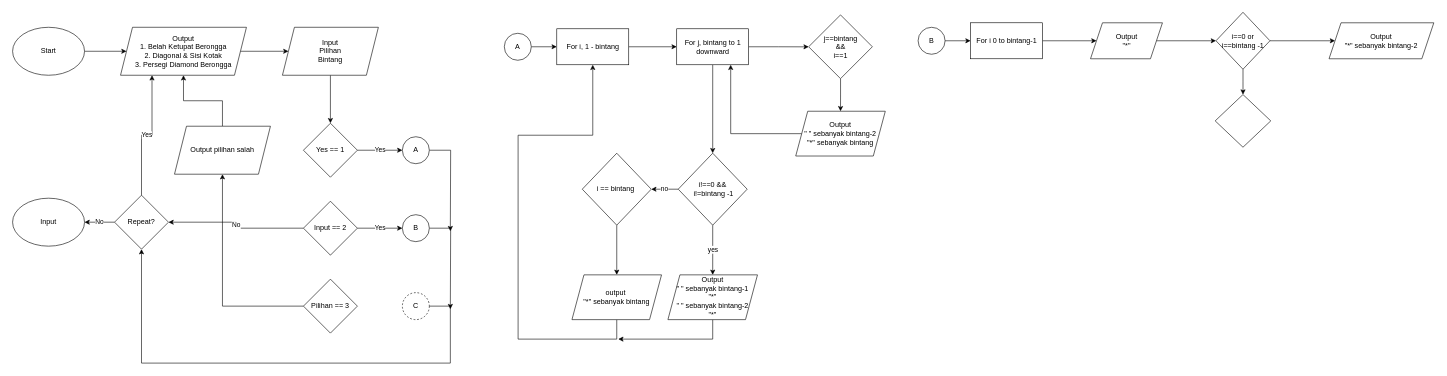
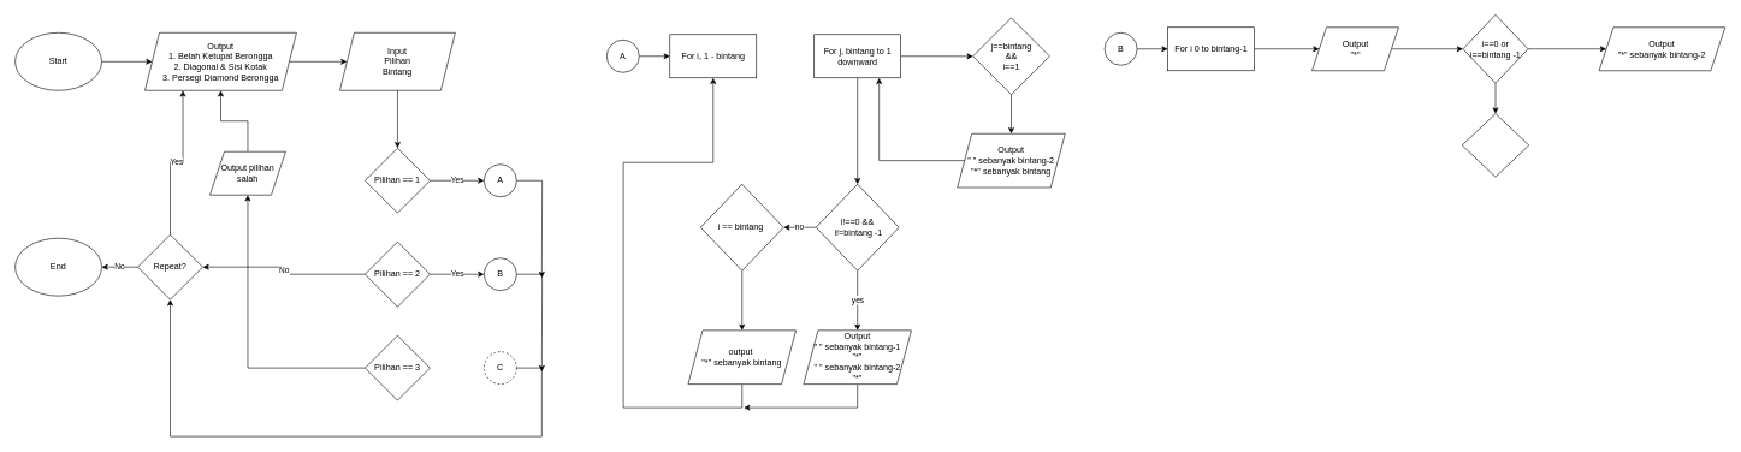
- <mxCell id="29" value="" style="edgeStyle=orthogonalEdgeStyle;rounded=0;orthogonalLoop=1;jettySize=auto;html=1;" parent="1" source="30" target="33" edge="1"><mxGeometry relative="1" as="geometry" /></mxCell>
- <mxCell id="16" value="Output pilihan salah" style="shape=parallelogram;perimeter=parallelogramPerimeter;whiteSpace=wrap;html=1;fixedSize=1;" parent="1" vertex="1"><mxGeometry x="290" y="210" width="160" height="80" as="geometry" /></mxCell>
+ <mxCell id="16" value="Output pilihan salah" style="shape=parallelogram;perimeter=parallelogramPerimeter;whiteSpace=wrap;html=1;fixedSize=1;" parent="1" vertex="1"><mxGeometry x="290" y="210" width="105" height="60" as="geometry" /></mxCell>
- <mxCell id="9" value="Yes == 1" style="rhombus;whiteSpace=wrap;html=1;" parent="1" vertex="1"><mxGeometry x="505" y="205" width="90" height="90" as="geometry" /></mxCell>
+ <mxCell id="9" value="Pilihan == 1" style="rhombus;whiteSpace=wrap;html=1;" parent="1" vertex="1"><mxGeometry x="505" y="205" width="90" height="90" as="geometry" /></mxCell>
- <mxCell id="28" value="Input" style="ellipse;whiteSpace=wrap;html=1;" parent="1" vertex="1"><mxGeometry x="20" y="330" width="120" height="80" as="geometry" /></mxCell>
+ <mxCell id="28" value="End" style="ellipse;whiteSpace=wrap;html=1;" parent="1" vertex="1"><mxGeometry x="20" y="330" width="120" height="80" as="geometry" /></mxCell>
- <mxCell id="12" value="Input == 2" style="rhombus;whiteSpace=wrap;html=1;" parent="1" vertex="1"><mxGeometry x="505" y="335" width="90" height="90" as="geometry" /></mxCell>
+ <mxCell id="12" value="Pilihan == 2" style="rhombus;whiteSpace=wrap;html=1;" parent="1" vertex="1"><mxGeometry x="505" y="335" width="90" height="90" as="geometry" /></mxCell>
